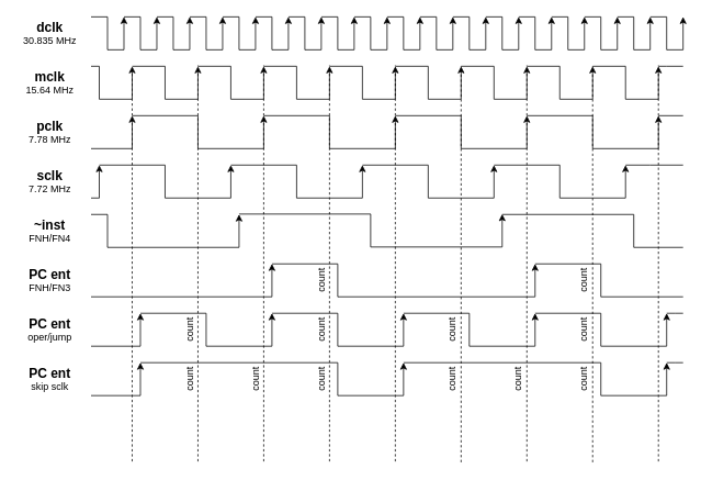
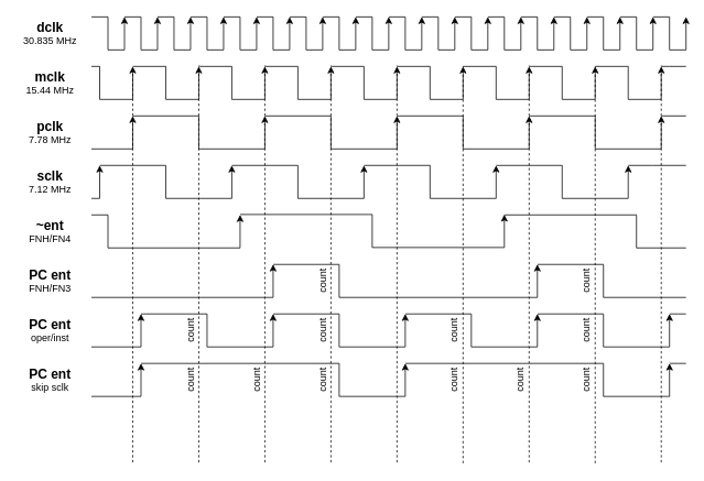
- <mxCell id="45" value="&lt;font&gt;&lt;span style=&quot;font-size: 16px&quot;&gt;&lt;b&gt;mclk&lt;/b&gt;&lt;/span&gt;&lt;br&gt;&lt;font style=&quot;font-size: 12px&quot;&gt;15.64 MHz&lt;/font&gt;&lt;br&gt;&lt;/font&gt;" style="text;html=1;strokeColor=none;fillColor=none;align=center;verticalAlign=middle;whiteSpace=wrap;rounded=0;" parent="1" vertex="1"><mxGeometry x="20" y="90" width="80" height="20" as="geometry" /></mxCell>
+ <mxCell id="45" value="&lt;font&gt;&lt;span style=&quot;font-size: 16px&quot;&gt;&lt;b&gt;mclk&lt;/b&gt;&lt;/span&gt;&lt;br&gt;&lt;font style=&quot;font-size: 12px&quot;&gt;15.44 MHz&lt;/font&gt;&lt;br&gt;&lt;/font&gt;" style="text;html=1;strokeColor=none;fillColor=none;align=center;verticalAlign=middle;whiteSpace=wrap;rounded=0;" parent="1" vertex="1"><mxGeometry x="20" y="90" width="80" height="20" as="geometry" /></mxCell>
- <mxCell id="48" value="&lt;font&gt;&lt;span style=&quot;font-size: 16px&quot;&gt;&lt;b&gt;sclk&lt;/b&gt;&lt;/span&gt;&lt;br&gt;&lt;font style=&quot;font-size: 12px&quot;&gt;7.72 MHz&lt;/font&gt;&lt;br&gt;&lt;/font&gt;" style="text;html=1;strokeColor=none;fillColor=none;align=center;verticalAlign=middle;whiteSpace=wrap;rounded=0;" parent="1" vertex="1"><mxGeometry x="20" y="210" width="80" height="20" as="geometry" /></mxCell>
+ <mxCell id="48" value="&lt;font&gt;&lt;span style=&quot;font-size: 16px&quot;&gt;&lt;b&gt;sclk&lt;/b&gt;&lt;/span&gt;&lt;br&gt;&lt;font style=&quot;font-size: 12px&quot;&gt;7.12 MHz&lt;/font&gt;&lt;br&gt;&lt;/font&gt;" style="text;html=1;strokeColor=none;fillColor=none;align=center;verticalAlign=middle;whiteSpace=wrap;rounded=0;" parent="1" vertex="1"><mxGeometry x="20" y="210" width="80" height="20" as="geometry" /></mxCell>
- <mxCell id="67" value="&lt;font&gt;&lt;span style=&quot;font-size: 16px&quot;&gt;&lt;b&gt;~inst&lt;/b&gt;&lt;/span&gt;&lt;br&gt;&lt;font style=&quot;font-size: 12px&quot;&gt;FNH/FN4&lt;/font&gt;&lt;br&gt;&lt;/font&gt;" style="text;html=1;strokeColor=none;fillColor=none;align=center;verticalAlign=middle;whiteSpace=wrap;rounded=0;" vertex="1" parent="1"><mxGeometry x="20" y="270" width="80" height="20" as="geometry" /></mxCell>
+ <mxCell id="67" value="&lt;font&gt;&lt;span style=&quot;font-size: 16px&quot;&gt;&lt;b&gt;~ent&lt;/b&gt;&lt;/span&gt;&lt;br&gt;&lt;font style=&quot;font-size: 12px&quot;&gt;FNH/FN4&lt;/font&gt;&lt;br&gt;&lt;/font&gt;" style="text;html=1;strokeColor=none;fillColor=none;align=center;verticalAlign=middle;whiteSpace=wrap;rounded=0;" vertex="1" parent="1"><mxGeometry x="20" y="270" width="80" height="20" as="geometry" /></mxCell>
- <mxCell id="69" value="&lt;font&gt;&lt;span style=&quot;font-size: 16px&quot;&gt;&lt;b&gt;PC ent&lt;/b&gt;&lt;/span&gt;&lt;br&gt;oper/jump&lt;br&gt;&lt;/font&gt;" style="text;html=1;strokeColor=none;fillColor=none;align=center;verticalAlign=middle;whiteSpace=wrap;rounded=0;" vertex="1" parent="1"><mxGeometry x="20" y="390" width="80" height="20" as="geometry" /></mxCell>
+ <mxCell id="69" value="&lt;font&gt;&lt;span style=&quot;font-size: 16px&quot;&gt;&lt;b&gt;PC ent&lt;/b&gt;&lt;/span&gt;&lt;br&gt;oper/inst&lt;br&gt;&lt;/font&gt;" style="text;html=1;strokeColor=none;fillColor=none;align=center;verticalAlign=middle;whiteSpace=wrap;rounded=0;" vertex="1" parent="1"><mxGeometry x="20" y="390" width="80" height="20" as="geometry" /></mxCell>
